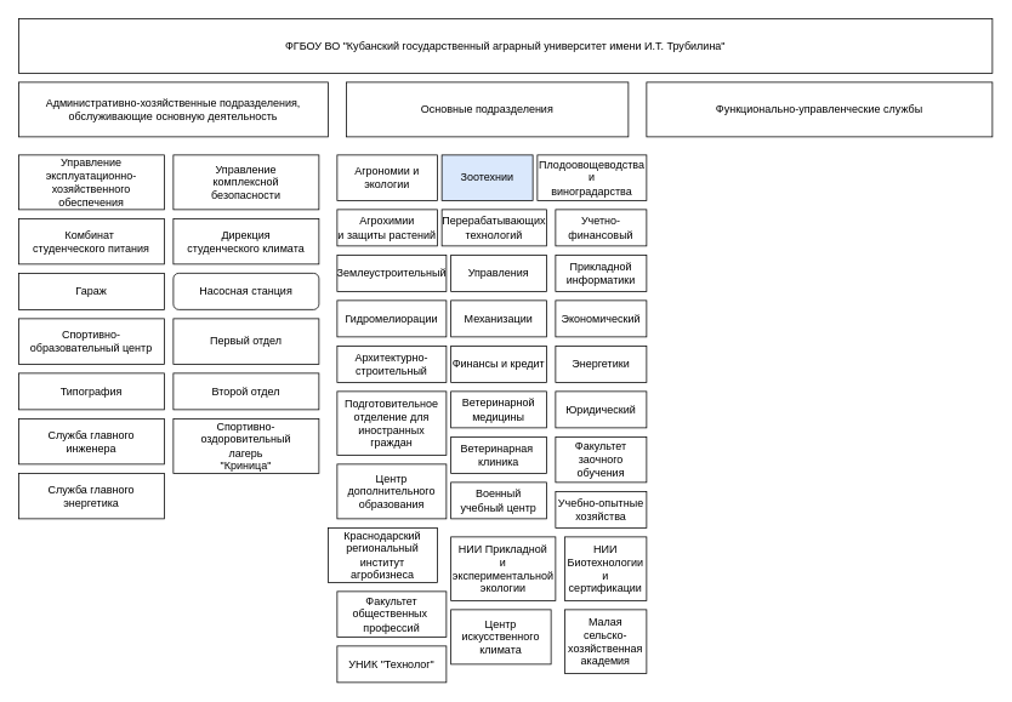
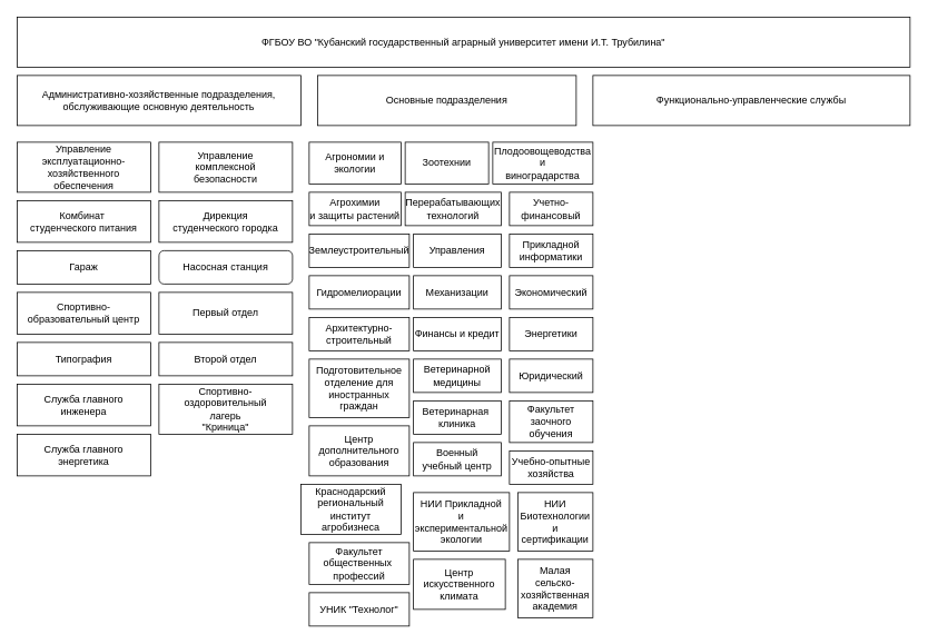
- <mxCell id="20" value="Зоотехнии" style="rounded=0;whiteSpace=wrap;html=1;fillColor=#dae8fc;" vertex="1" parent="1"><mxGeometry x="485" y="170" width="100" height="50" as="geometry" /></mxCell>
+ <mxCell id="20" value="Зоотехнии" style="rounded=0;whiteSpace=wrap;html=1;" vertex="1" parent="1"><mxGeometry x="485" y="170" width="100" height="50" as="geometry" /></mxCell>
- <mxCell id="9" value="Дирекция&lt;br&gt;студенческого климата" style="rounded=0;whiteSpace=wrap;html=1;" vertex="1" parent="1"><mxGeometry x="190" y="240" width="160" height="50" as="geometry" /></mxCell>
+ <mxCell id="9" value="Дирекция&lt;br&gt;студенческого городка" style="rounded=0;whiteSpace=wrap;html=1;" vertex="1" parent="1"><mxGeometry x="190" y="240" width="160" height="50" as="geometry" /></mxCell>
